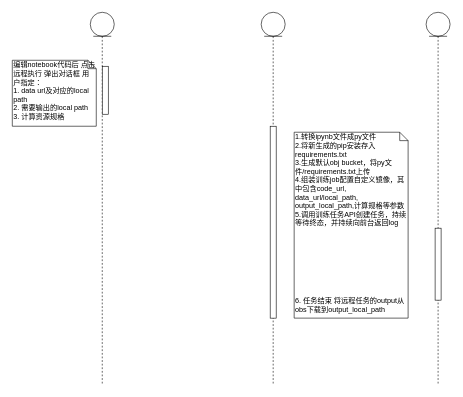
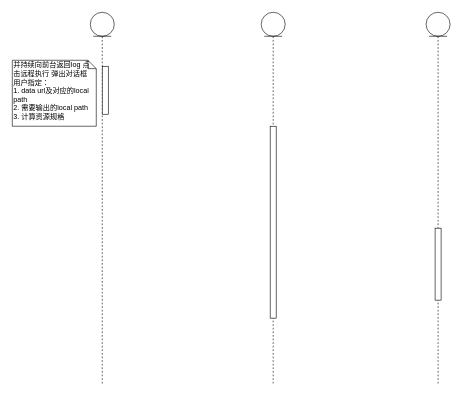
- <mxCell id="7" value="编辑notebook代码后 点击远程执行 弹出对话框 用户指定：&lt;br&gt;1. data url及对应的local path&lt;br&gt;2. 需要输出的local path&lt;br&gt;3. 计算资源规格" parent="1" style="shape=note;whiteSpace=wrap;html=1;size=14;verticalAlign=top;align=left;spacingTop=-6;" vertex="1"><mxGeometry as="geometry" y="100" x="20" height="110" width="140" /></mxCell>
+ <mxCell id="7" value="并持续向前台返回log 点击远程执行 弹出对话框 用户指定：&lt;br&gt;1. data url及对应的local path&lt;br&gt;2. 需要输出的local path&lt;br&gt;3. 计算资源规格" parent="1" style="shape=note;whiteSpace=wrap;html=1;size=14;verticalAlign=top;align=left;spacingTop=-6;" vertex="1"><mxGeometry as="geometry" y="100" x="20" height="110" width="140" /></mxCell>
- <mxCell id="8" value="1.转换ipynb文件成py文件&lt;br&gt;2.将新生成的pip安装存入requirements.txt&lt;br&gt;3.生成默认obj bucket，将py文件/requirements.txt上传&lt;br&gt;4.组装训练job配置自定义镜像，其中包含code_url, data_url/local_path, output_local_path,计算规格等参数&lt;br&gt;5.调用训练任务API创建任务，持续等待终态，并持续向前台返回log&lt;br&gt;&lt;br&gt;&lt;br&gt;&lt;br&gt;&lt;br&gt;&lt;br&gt;&lt;br&gt;&lt;br&gt;&lt;br&gt;6. 任务结束 将远程任务的output从obs下载到output_local_path" parent="1" style="shape=note;whiteSpace=wrap;html=1;size=14;verticalAlign=top;align=left;spacingTop=-6;" vertex="1"><mxGeometry as="geometry" y="220" x="490" height="310" width="190" /></mxCell>
